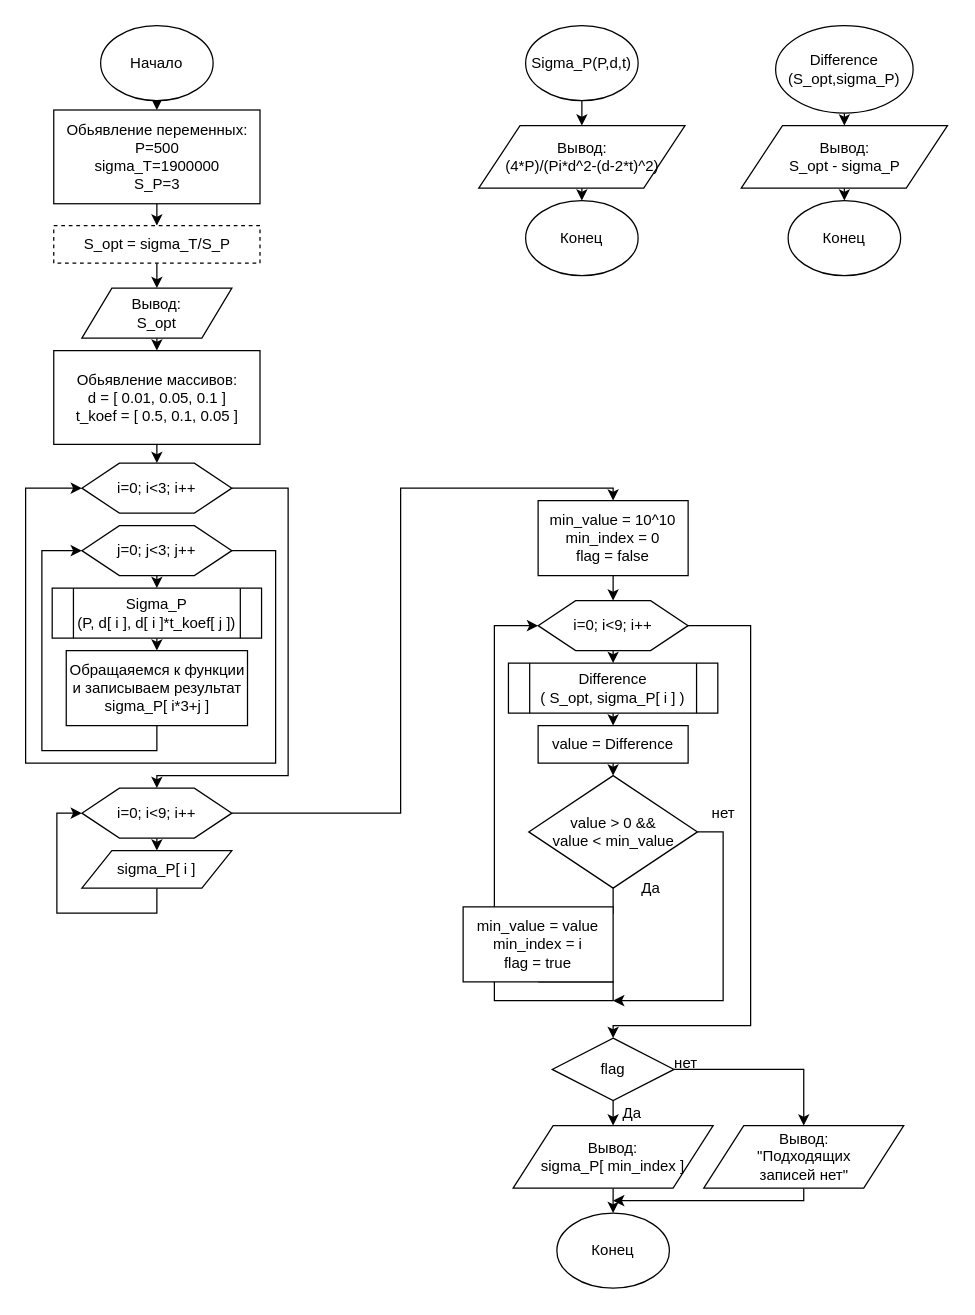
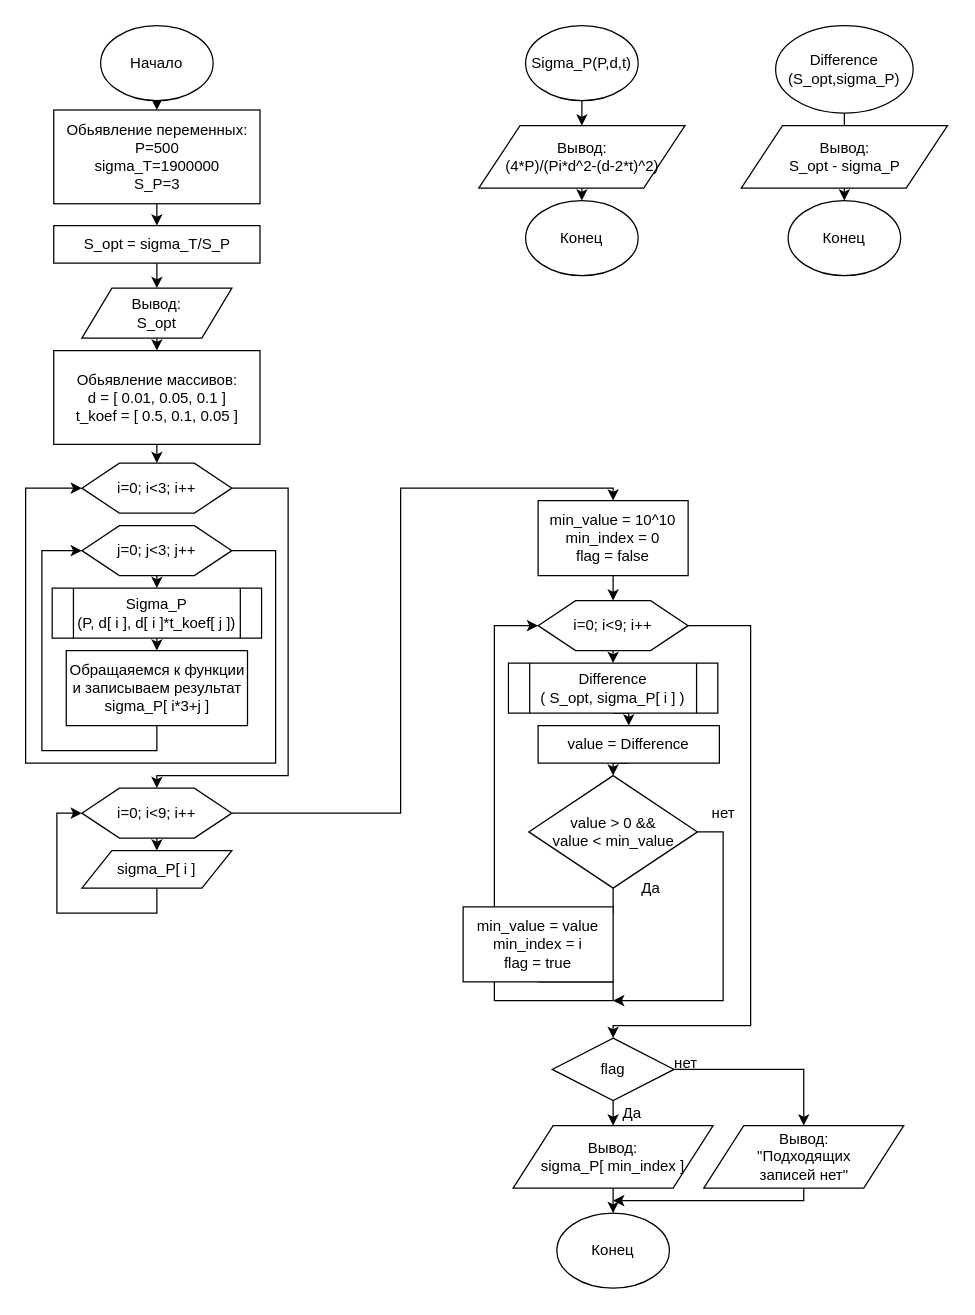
- <mxCell id="6" style="edgeStyle=orthogonalEdgeStyle;rounded=0;orthogonalLoop=1;jettySize=auto;html=1;exitX=0.5;exitY=1;exitDx=0;exitDy=0;entryX=0.5;entryY=0;entryDx=0;entryDy=0;" edge="1" parent="1" source="7" target="11"><mxGeometry relative="1" as="geometry" /></mxCell>
+ <mxCell id="6" style="edgeStyle=orthogonalEdgeStyle;rounded=0;orthogonalLoop=1;jettySize=auto;html=1;exitX=0.5;exitY=1;exitDx=0;exitDy=0;entryX=0.5;entryY=0;entryDx=0;entryDy=0;endArrow=none;" edge="1" parent="1" source="7" target="11"><mxGeometry relative="1" as="geometry" /></mxCell>
- <mxCell id="17" value="S_opt = sigma_T/S_P" style="rounded=0;whiteSpace=wrap;html=1;dashed=1;" vertex="1" parent="1"><mxGeometry x="42.5" y="180" width="165" height="30" as="geometry" /></mxCell>
+ <mxCell id="17" value="S_opt = sigma_T/S_P" style="rounded=0;whiteSpace=wrap;html=1;" vertex="1" parent="1"><mxGeometry x="42.5" y="180" width="165" height="30" as="geometry" /></mxCell>
- <mxCell id="47" value="value = Difference" style="rounded=0;whiteSpace=wrap;html=1;" vertex="1" parent="1"><mxGeometry x="430" y="580" width="120" height="30" as="geometry" /></mxCell>
+ <mxCell id="47" value="value = Difference" style="rounded=0;whiteSpace=wrap;html=1;" vertex="1" parent="1"><mxGeometry x="430" y="580" width="145" height="30" as="geometry" /></mxCell>
